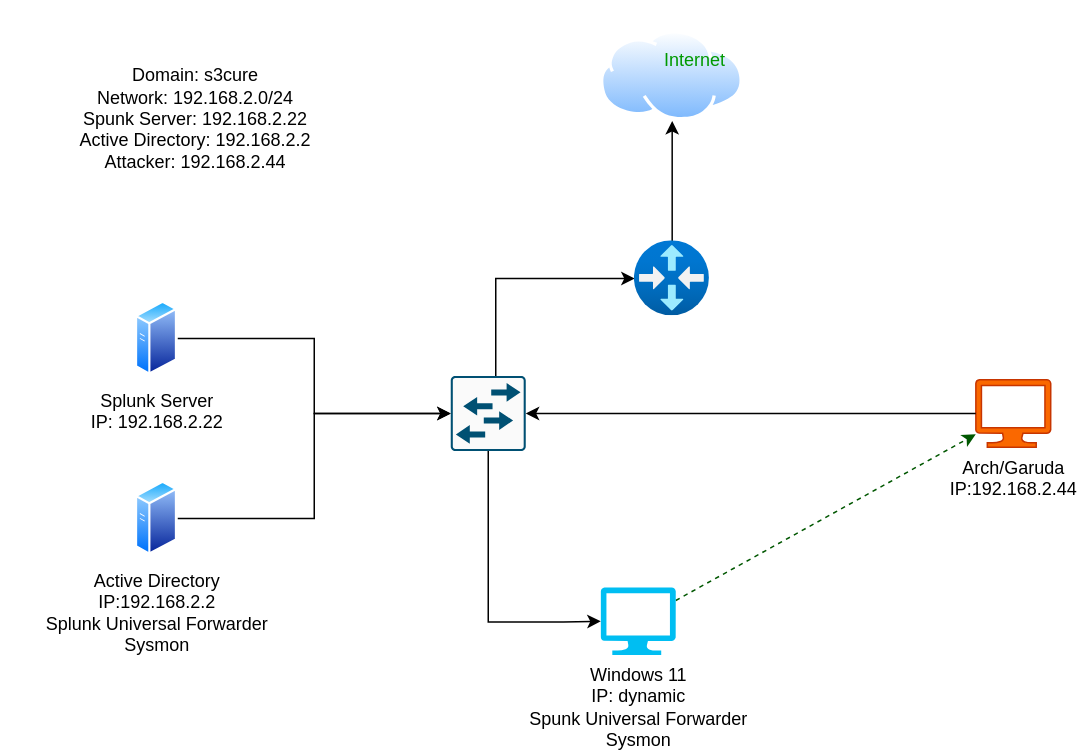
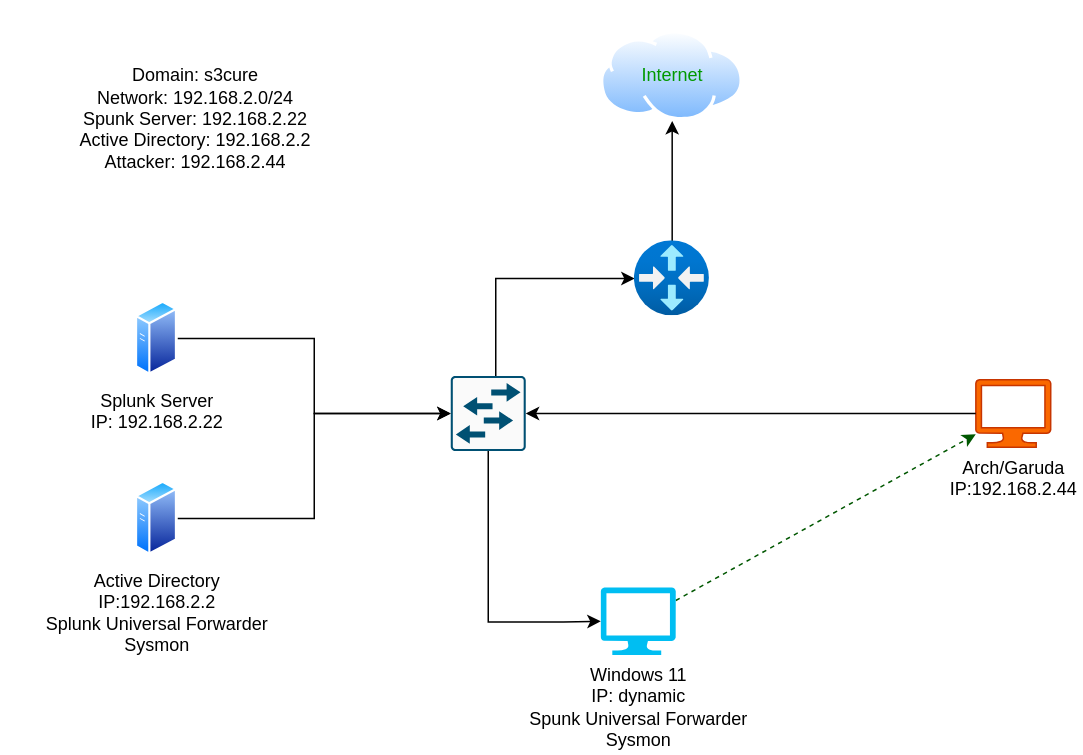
- <mxCell id="16" value="&lt;font color=&quot;#009900&quot;&gt;Internet&lt;/font&gt;" style="text;strokeColor=none;align=center;fillColor=none;html=1;verticalAlign=middle;whiteSpace=wrap;rounded=0;" vertex="1" parent="1"><mxGeometry x="432.62" y="25" width="60" height="30" as="geometry" /></mxCell>
+ <mxCell id="16" value="&lt;font color=&quot;#009900&quot;&gt;Internet&lt;/font&gt;" style="text;strokeColor=none;align=center;fillColor=none;html=1;verticalAlign=middle;whiteSpace=wrap;rounded=0;" vertex="1" parent="1"><mxGeometry x="417.62" y="35" width="60" height="30" as="geometry" /></mxCell>
